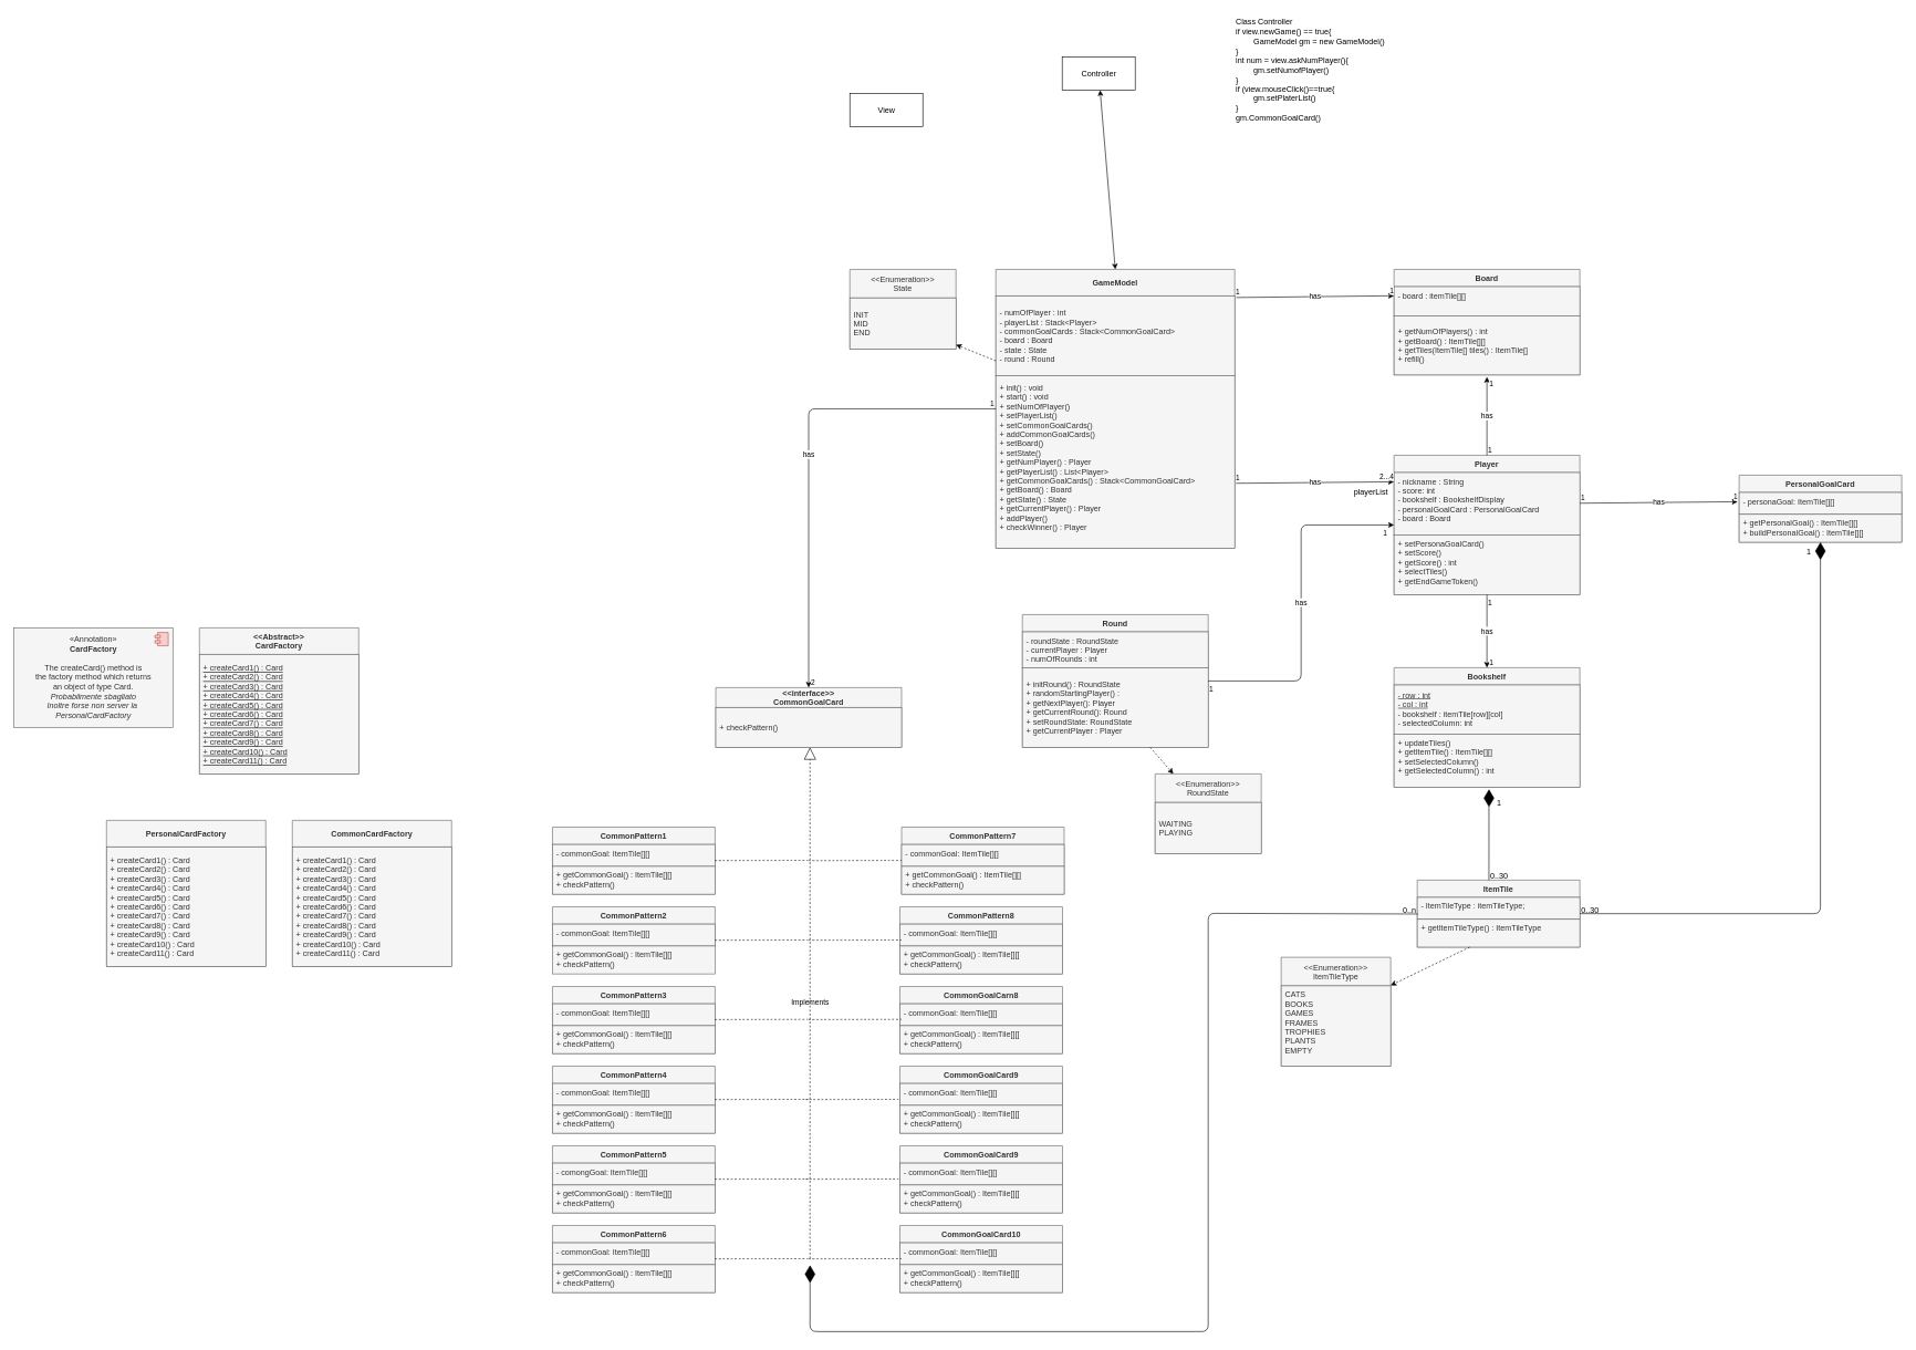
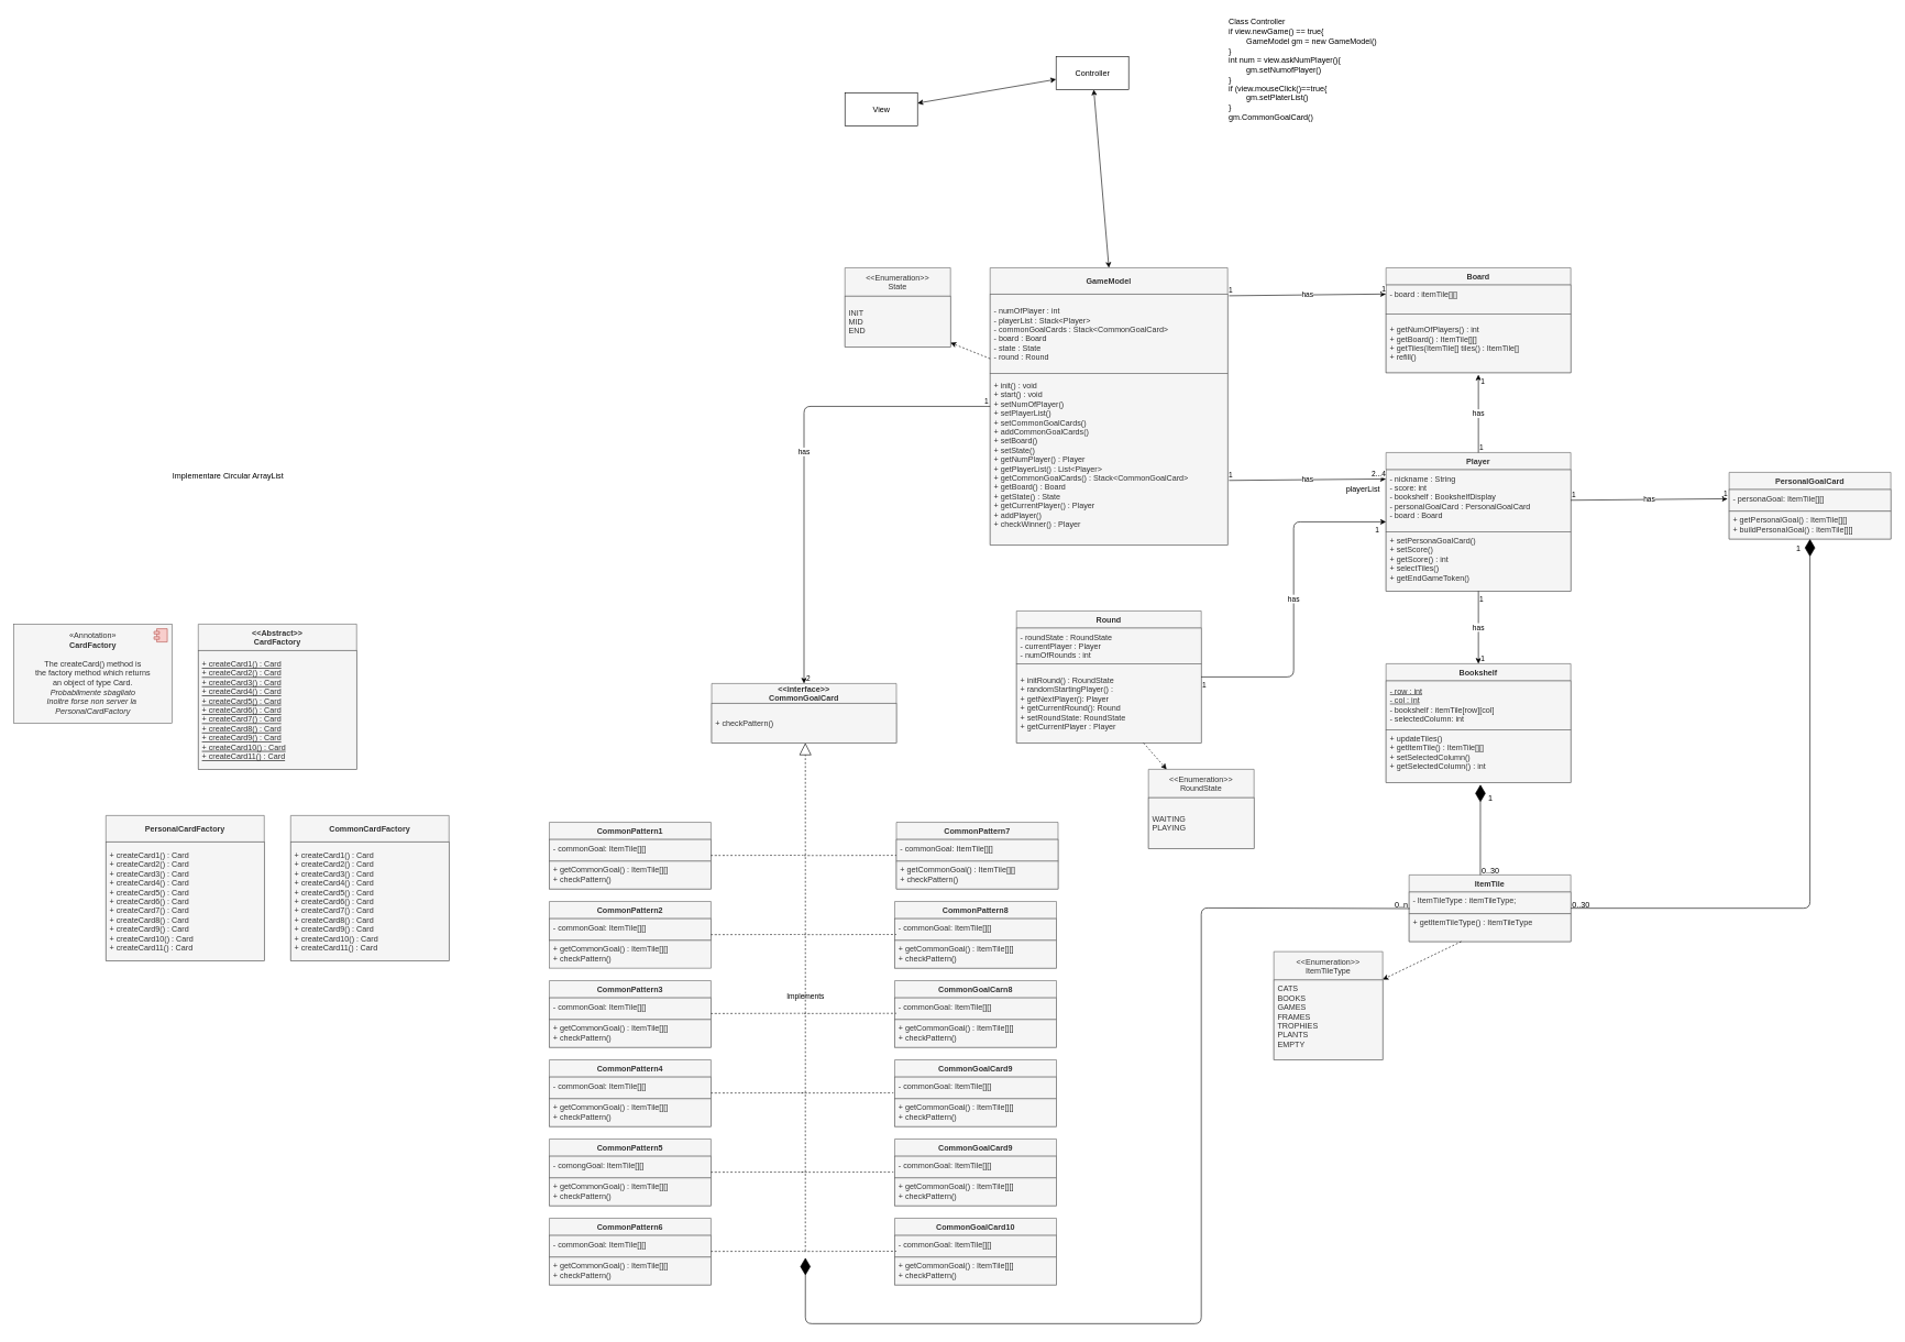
+ <mxCell id="119" value="" style="endArrow=classic;startArrow=classic;html=1;rounded=1;labelBackgroundColor=none;" parent="1" source="118" target="116" edge="1"><mxGeometry width="50" height="50" relative="1" as="geometry"><mxPoint x="1560" y="225" as="sourcePoint" /><mxPoint x="1610" y="175" as="targetPoint" /></mxGeometry></mxCell>
+ <mxCell id="122" value="Implementare Circular ArrayList" style="text;html=1;align=center;verticalAlign=middle;resizable=0;points=[];autosize=1;strokeColor=none;fillColor=none;" parent="1" vertex="1"><mxGeometry x="250" y="705" width="190" height="30" as="geometry" /></mxCell>
